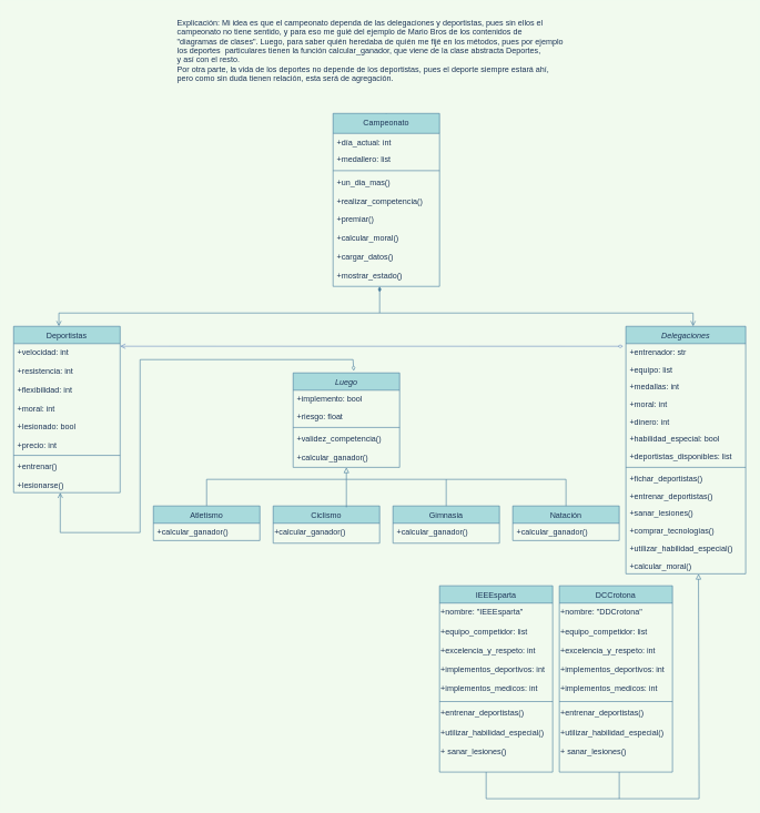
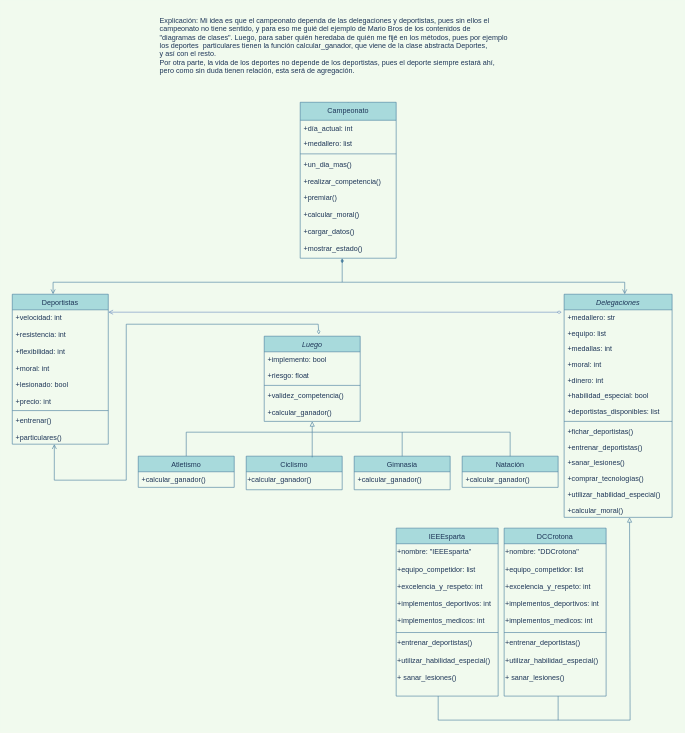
- <mxCell id="23" value="+entrenador: str" style="text;align=left;verticalAlign=top;spacingLeft=4;spacingRight=4;overflow=hidden;rotatable=0;points=[[0,0.5],[1,0.5]];portConstraint=eastwest;fontColor=#1D3557;" parent="22" vertex="1"><mxGeometry y="26" width="180" height="26" as="geometry" /></mxCell>
+ <mxCell id="23" value="+medallero: str" style="text;align=left;verticalAlign=top;spacingLeft=4;spacingRight=4;overflow=hidden;rotatable=0;points=[[0,0.5],[1,0.5]];portConstraint=eastwest;fontColor=#1D3557;" parent="22" vertex="1"><mxGeometry y="26" width="180" height="26" as="geometry" /></mxCell>
- <mxCell id="39" value="+entrenar()&#10;&#10;+lesionarse()&#10;" style="text;align=left;verticalAlign=top;spacingLeft=4;spacingRight=4;overflow=hidden;rotatable=0;points=[[0,0.5],[1,0.5]];portConstraint=eastwest;fontColor=#1D3557;" parent="36" vertex="1"><mxGeometry y="198" width="160" height="52" as="geometry" /></mxCell>
+ <mxCell id="39" value="+entrenar()&#10;&#10;+particulares()&#10;" style="text;align=left;verticalAlign=top;spacingLeft=4;spacingRight=4;overflow=hidden;rotatable=0;points=[[0,0.5],[1,0.5]];portConstraint=eastwest;fontColor=#1D3557;" parent="36" vertex="1"><mxGeometry y="198" width="160" height="52" as="geometry" /></mxCell>
